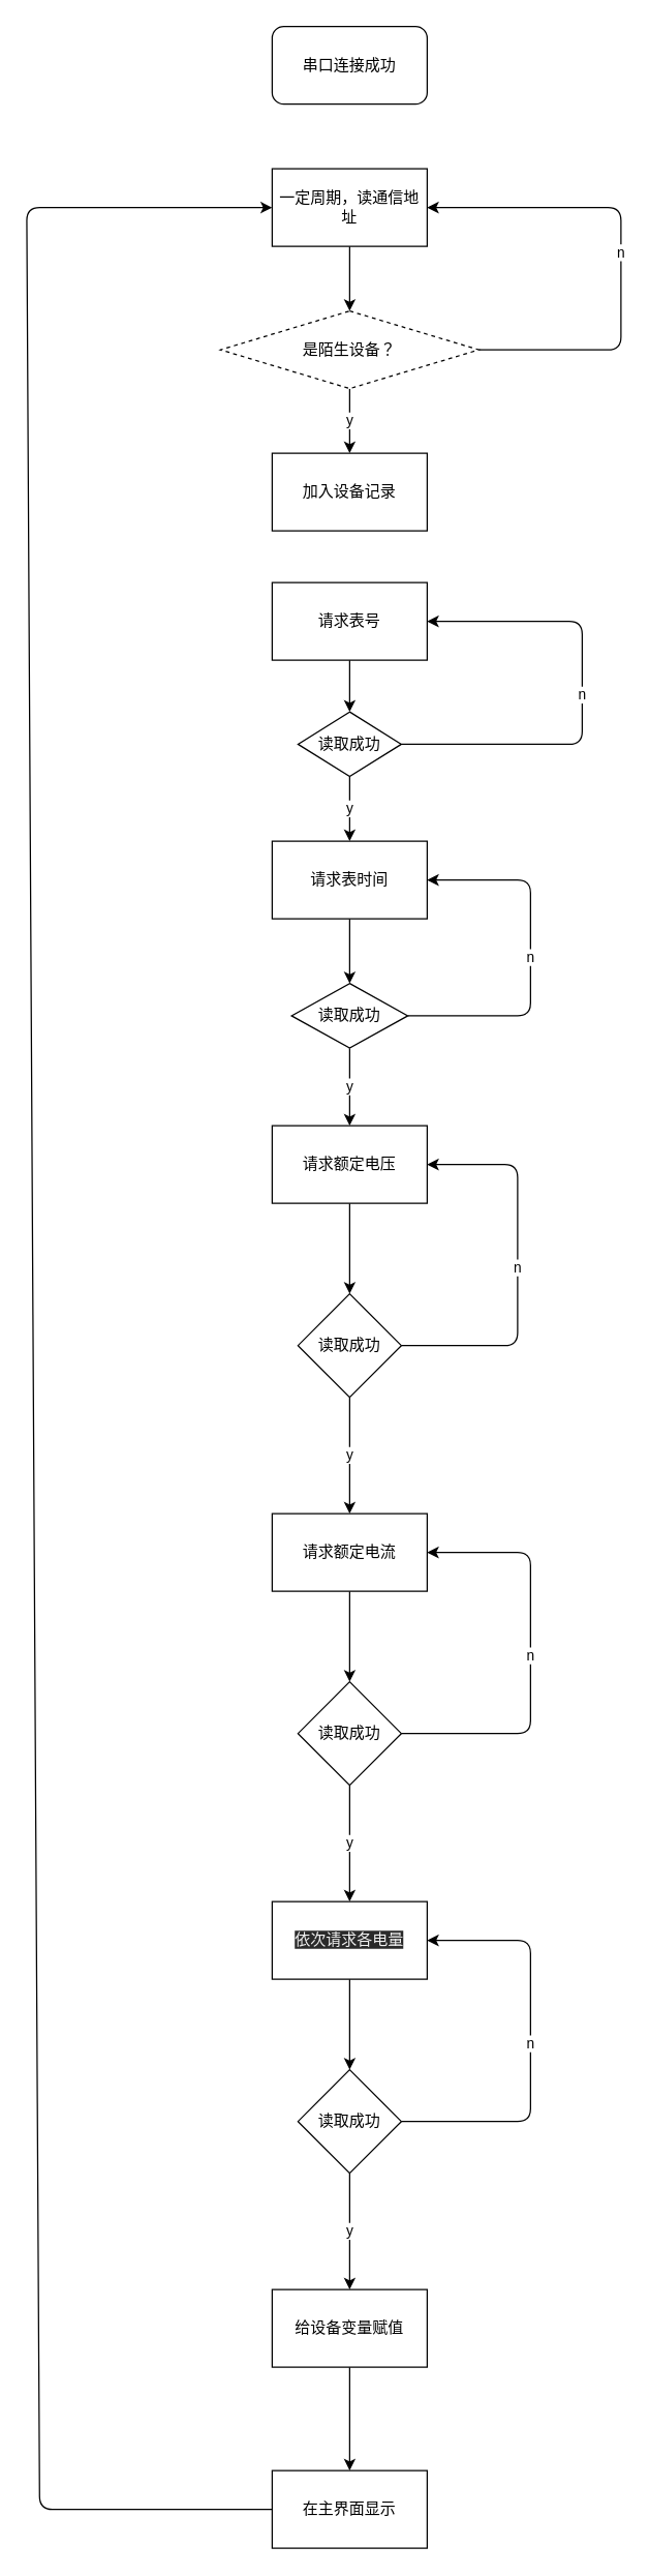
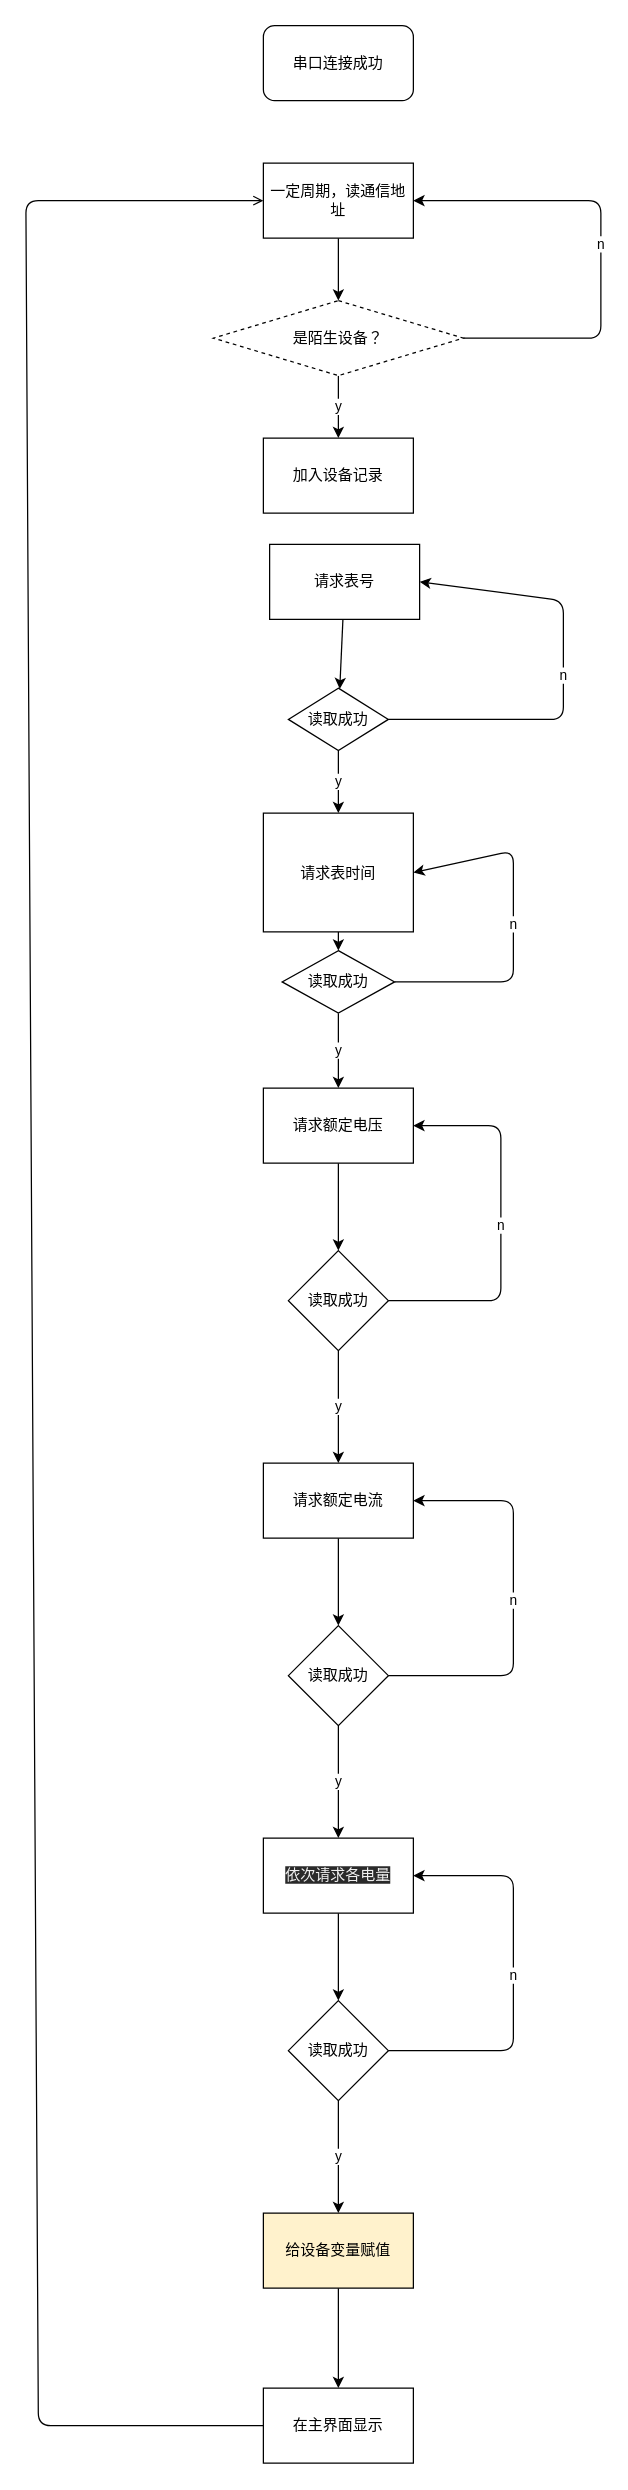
- <mxCell id="36" style="edgeStyle=none;html=1;entryX=0;entryY=0.5;entryDx=0;entryDy=0;" edge="1" parent="1" source="37" target="4"><mxGeometry relative="1" as="geometry"><Array as="points"><mxPoint x="30" y="1940" /><mxPoint x="20" y="160" /></Array></mxGeometry></mxCell>
+ <mxCell id="36" style="edgeStyle=none;html=1;entryX=0;entryY=0.5;entryDx=0;entryDy=0;endArrow=open;" edge="1" parent="1" source="37" target="4"><mxGeometry relative="1" as="geometry"><Array as="points"><mxPoint x="30" y="1940" /><mxPoint x="20" y="160" /></Array></mxGeometry></mxCell>
- <mxCell id="10" value="请求表号" style="whiteSpace=wrap;html=1;rounded=0;" vertex="1" parent="1"><mxGeometry x="210" y="450" width="120" height="60" as="geometry" /></mxCell>
+ <mxCell id="10" value="请求表号" style="whiteSpace=wrap;html=1;rounded=0;" vertex="1" parent="1"><mxGeometry x="215" y="435" width="120" height="60" as="geometry" /></mxCell>
- <mxCell id="15" value="请求表时间" style="whiteSpace=wrap;html=1;" vertex="1" parent="1"><mxGeometry x="210" y="650" width="120" height="60" as="geometry" /></mxCell>
+ <mxCell id="15" value="请求表时间" style="whiteSpace=wrap;html=1;" vertex="1" parent="1"><mxGeometry x="210" y="650" width="120" height="95" as="geometry" /></mxCell>
- <mxCell id="35" value="给设备变量赋值" style="whiteSpace=wrap;html=1;" vertex="1" parent="1"><mxGeometry x="210" y="1770" width="120" height="60" as="geometry" /></mxCell>
+ <mxCell id="35" value="给设备变量赋值" style="whiteSpace=wrap;html=1;fillColor=#fff2cc;" vertex="1" parent="1"><mxGeometry x="210" y="1770" width="120" height="60" as="geometry" /></mxCell>
